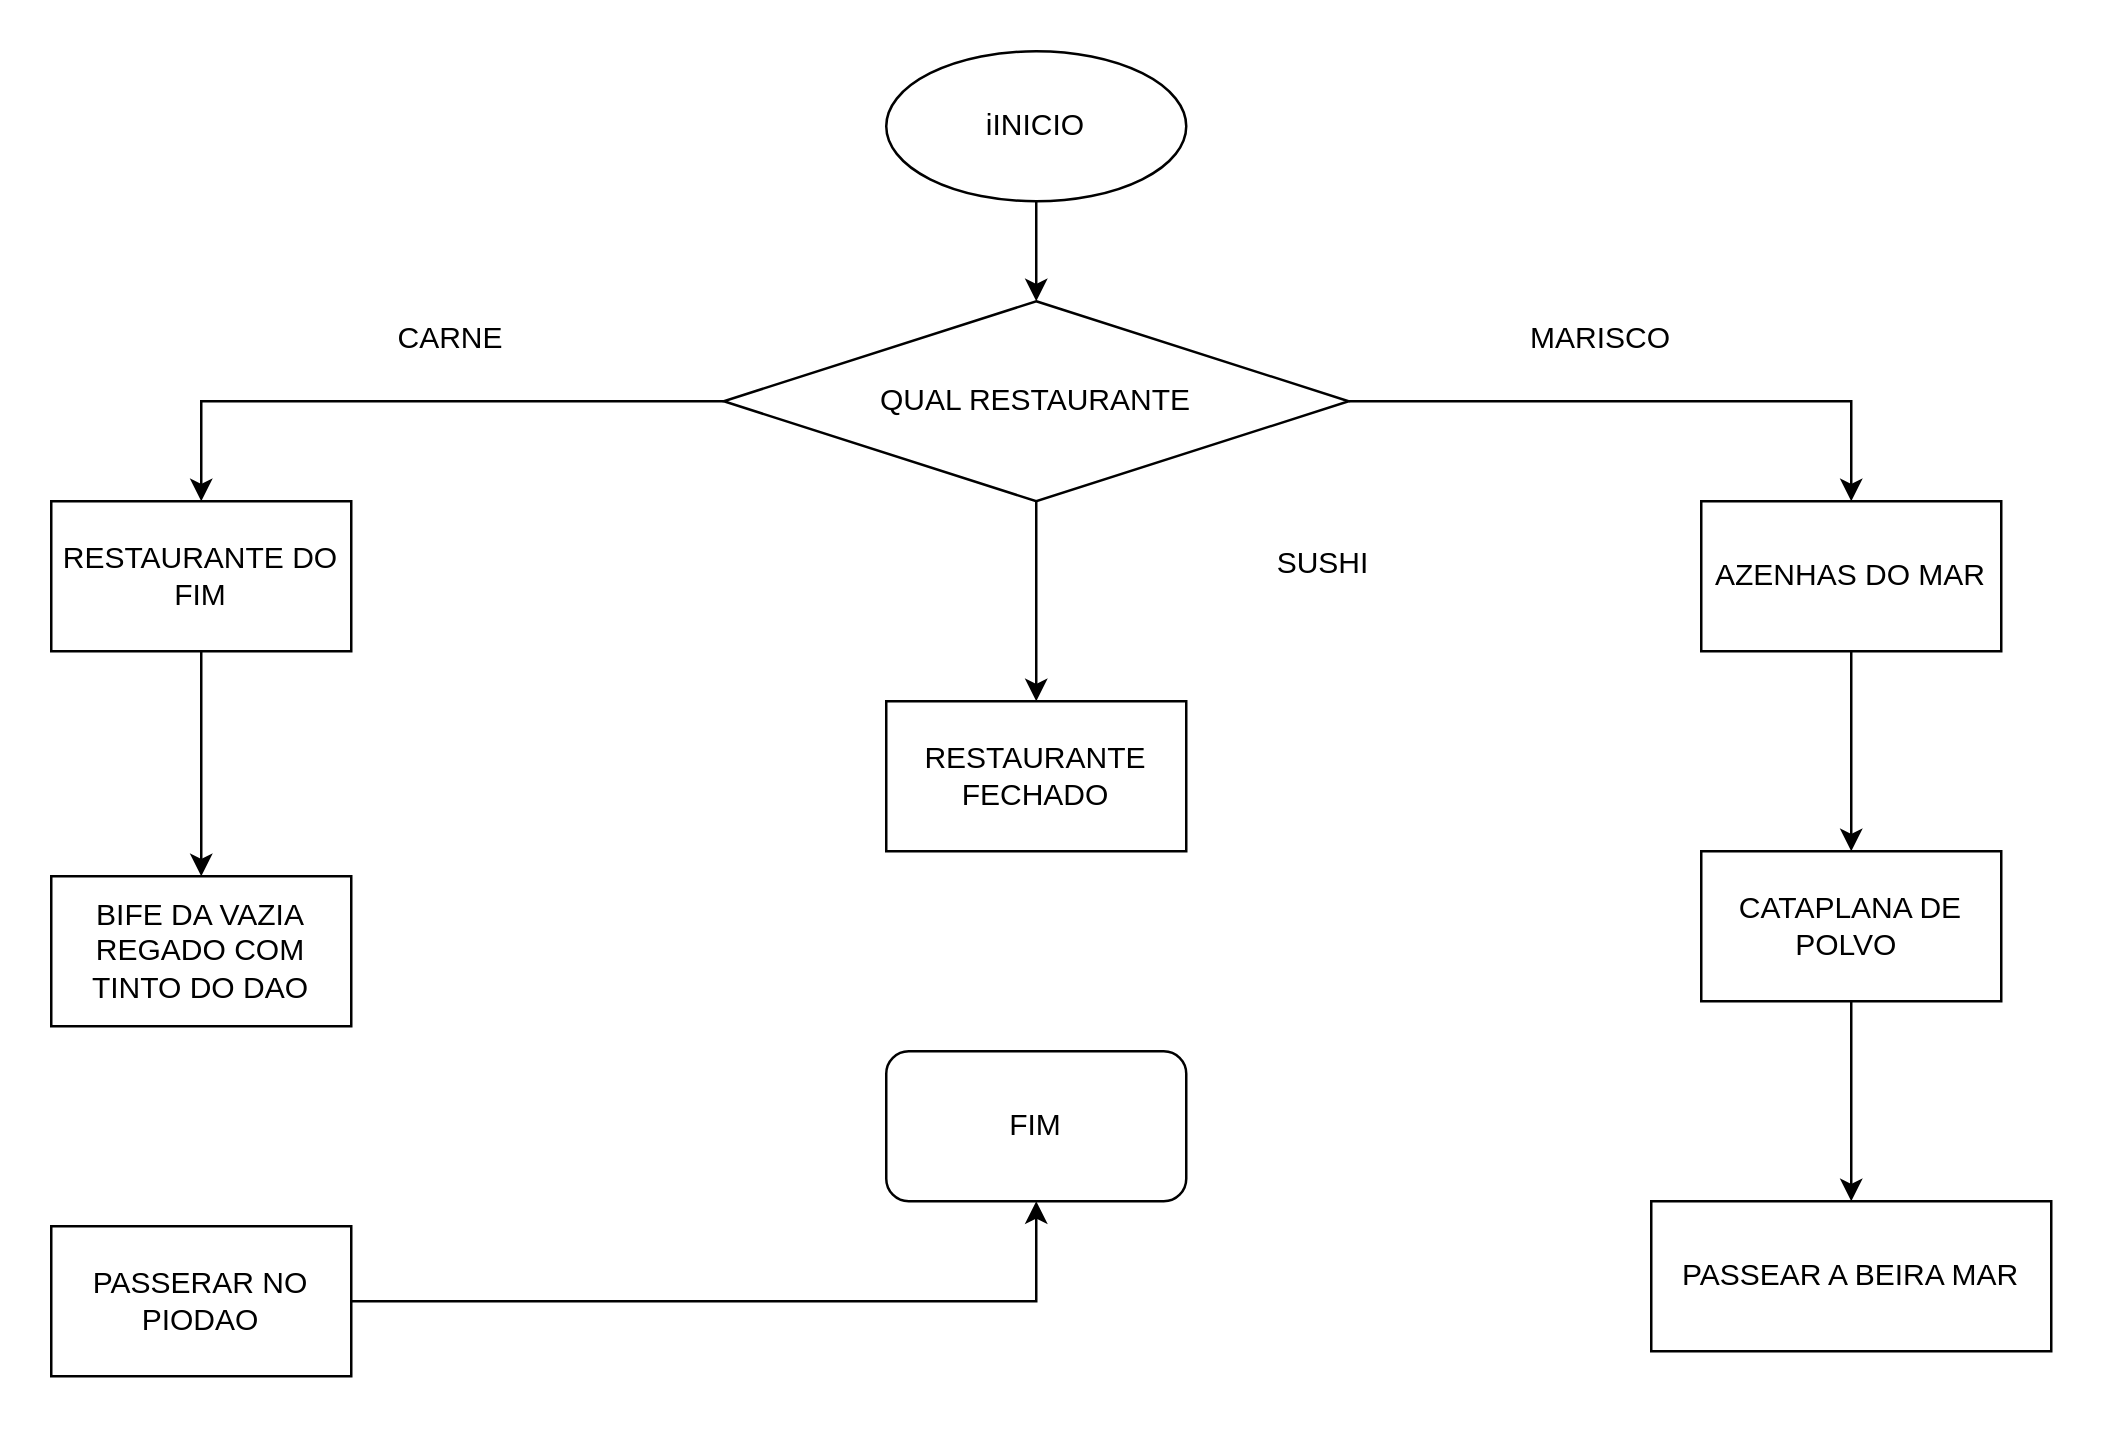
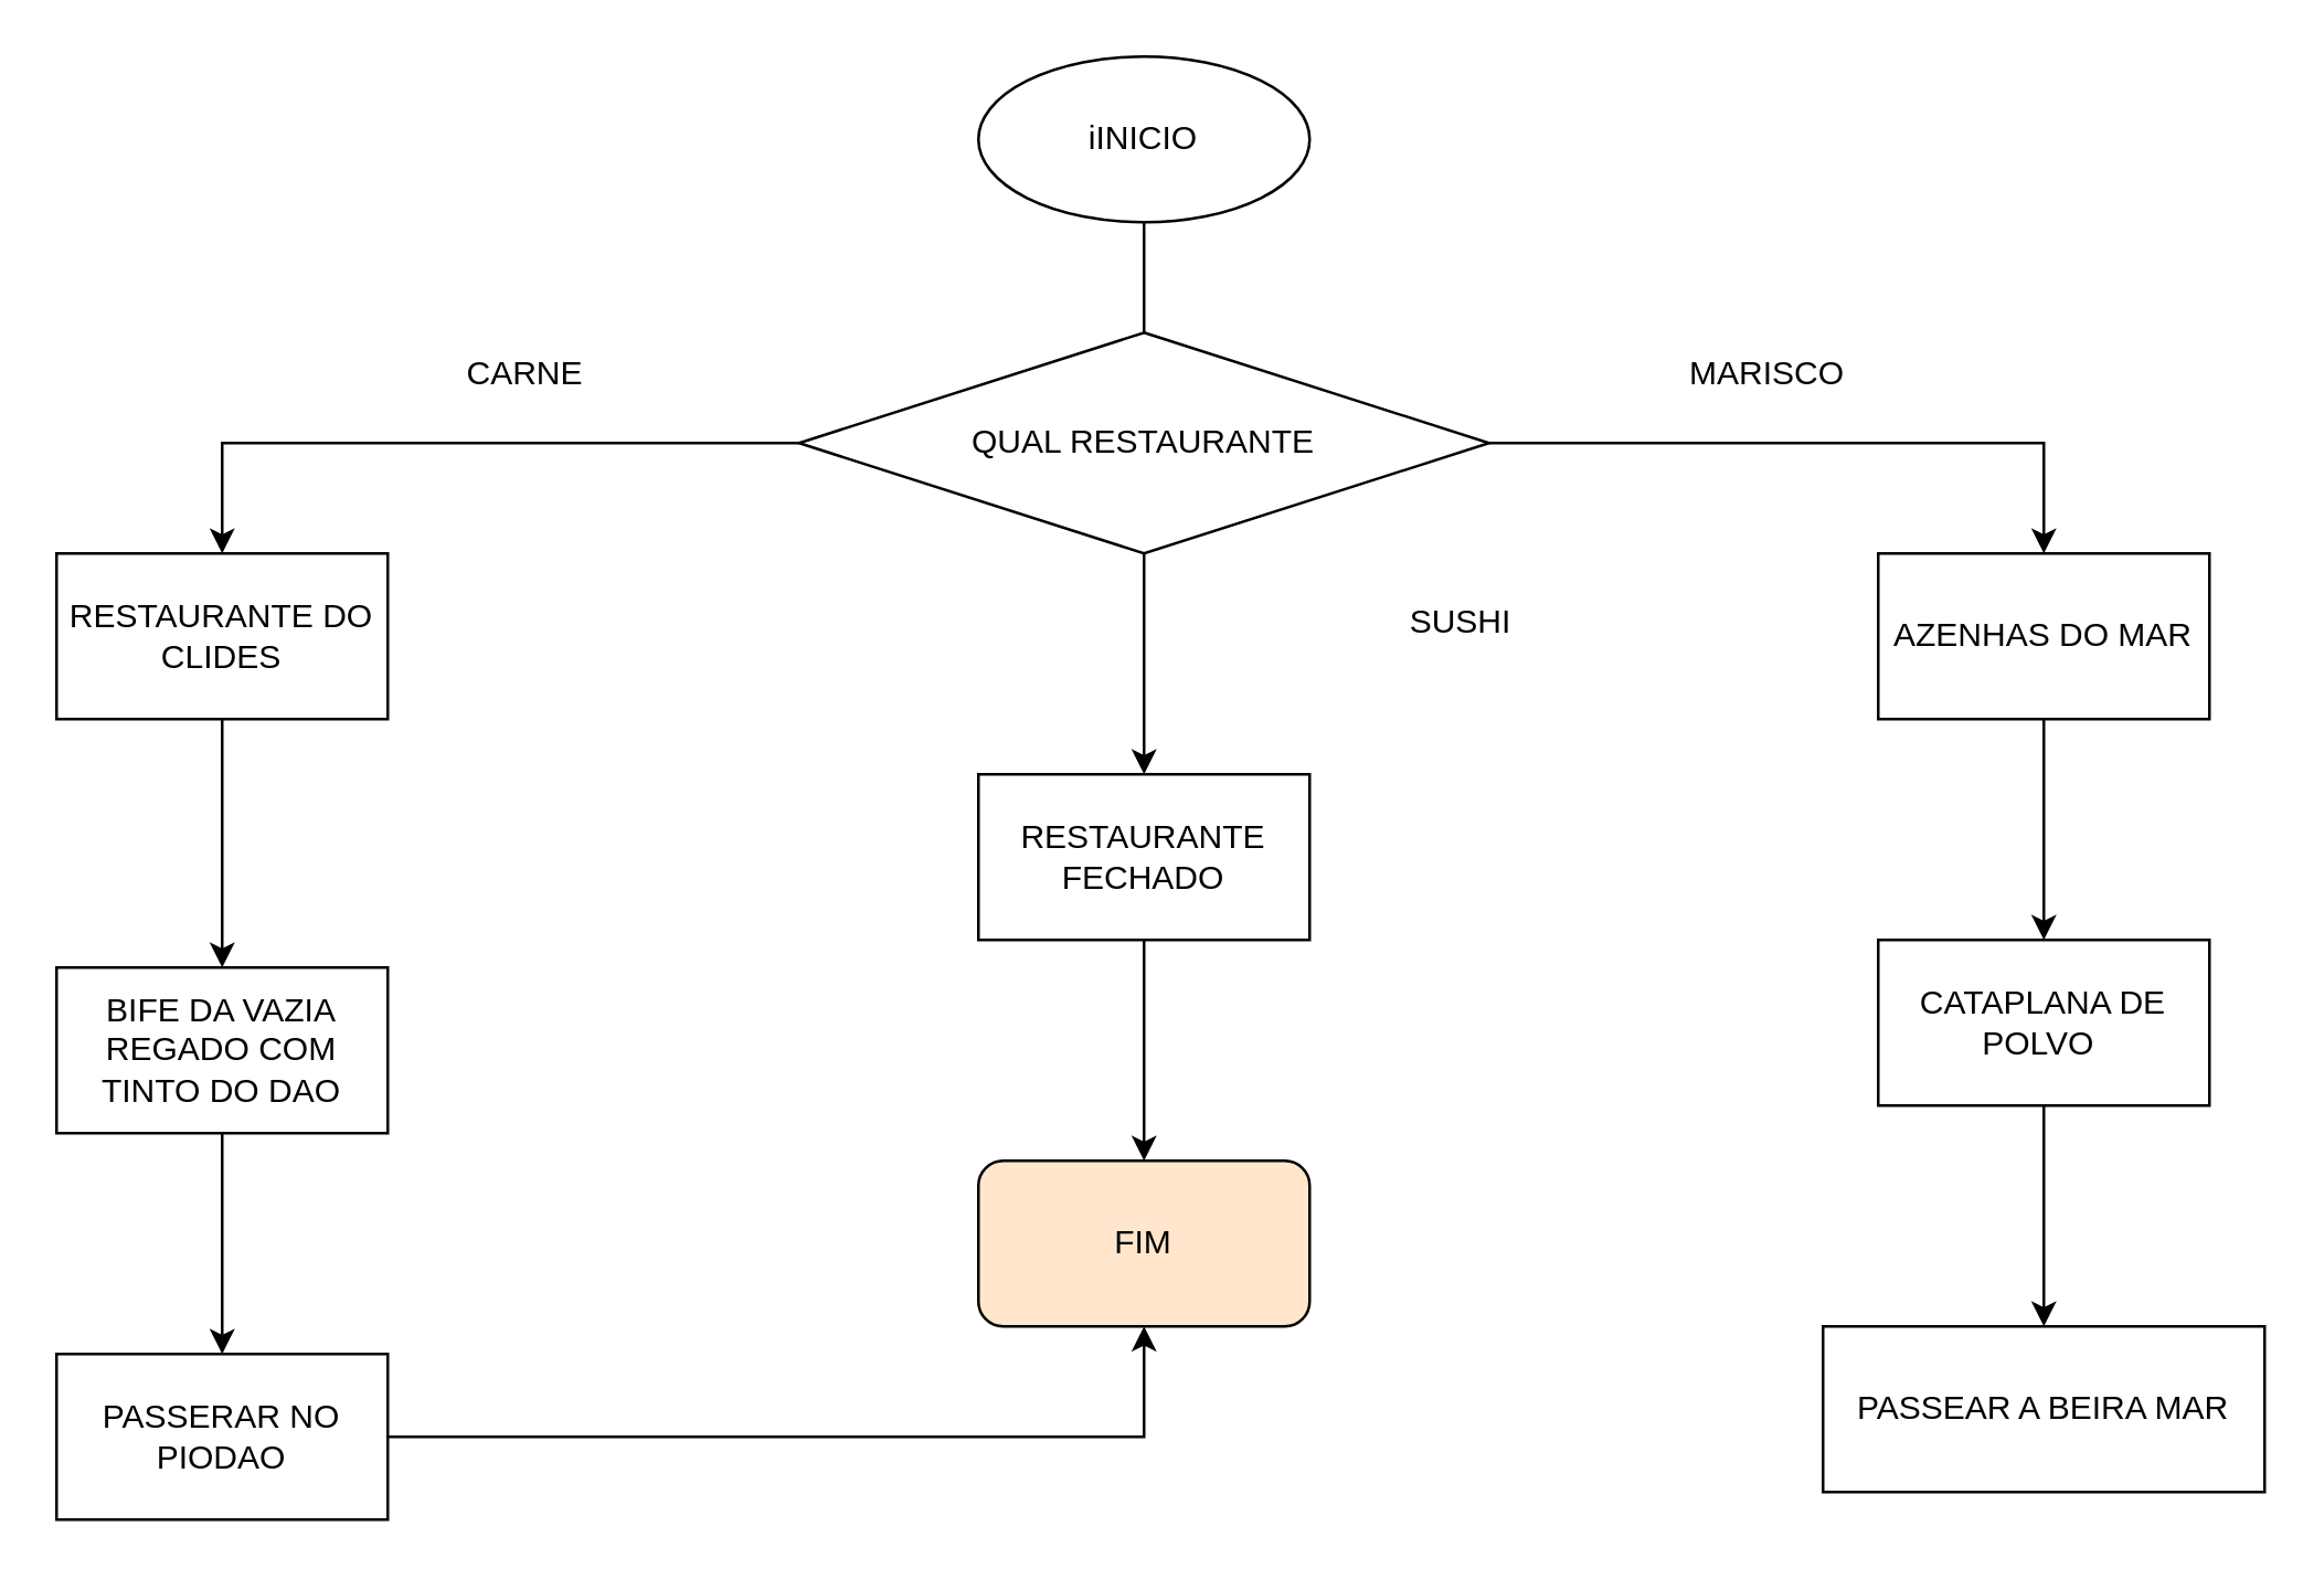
- <mxCell id="2" style="edgeStyle=orthogonalEdgeStyle;rounded=0;orthogonalLoop=1;jettySize=auto;html=1;" edge="1" parent="1" source="3" target="9"><mxGeometry relative="1" as="geometry"><mxPoint x="414" y="110" as="targetPoint" /></mxGeometry></mxCell>
+ <mxCell id="2" style="edgeStyle=orthogonalEdgeStyle;rounded=0;orthogonalLoop=1;jettySize=auto;html=1;endArrow=none;" edge="1" parent="1" source="3" target="9"><mxGeometry relative="1" as="geometry"><mxPoint x="414" y="110" as="targetPoint" /></mxGeometry></mxCell>
- <mxCell id="24" value="CARNE" style="text;html=1;align=center;verticalAlign=middle;whiteSpace=wrap;rounded=0;" vertex="1" parent="1"><mxGeometry x="150" y="120" width="60" height="30" as="geometry" /></mxCell>
+ <mxCell id="24" value="CARNE" style="text;html=1;align=center;verticalAlign=middle;whiteSpace=wrap;rounded=0;" vertex="1" parent="1"><mxGeometry x="160" y="120" width="60" height="30" as="geometry" /></mxCell>
- <mxCell id="6" value="RESTAURANTE DO FIM" style="rounded=0;whiteSpace=wrap;html=1;" vertex="1" parent="1"><mxGeometry x="20" y="200" width="120" height="60" as="geometry" /></mxCell>
+ <mxCell id="6" value="RESTAURANTE DO CLIDES" style="rounded=0;whiteSpace=wrap;html=1;" vertex="1" parent="1"><mxGeometry x="20" y="200" width="120" height="60" as="geometry" /></mxCell>
+ <mxCell id="13" style="edgeStyle=orthogonalEdgeStyle;rounded=0;orthogonalLoop=1;jettySize=auto;html=1;entryX=0.5;entryY=0;entryDx=0;entryDy=0;" edge="1" parent="1" source="14" target="16"><mxGeometry relative="1" as="geometry"><mxPoint x="414" y="410" as="targetPoint" /></mxGeometry></mxCell>
+ <mxCell id="22" style="edgeStyle=orthogonalEdgeStyle;rounded=0;orthogonalLoop=1;jettySize=auto;html=1;" edge="1" parent="1" source="23" target="19"><mxGeometry relative="1" as="geometry" /></mxCell>
- <mxCell id="16" value="FIM" style="rounded=1;whiteSpace=wrap;html=1;" vertex="1" parent="1"><mxGeometry x="354" y="420" width="120" height="60" as="geometry" /></mxCell>
+ <mxCell id="16" value="FIM" style="rounded=1;whiteSpace=wrap;html=1;fillColor=#ffe6cc;" vertex="1" parent="1"><mxGeometry x="354" y="420" width="120" height="60" as="geometry" /></mxCell>
